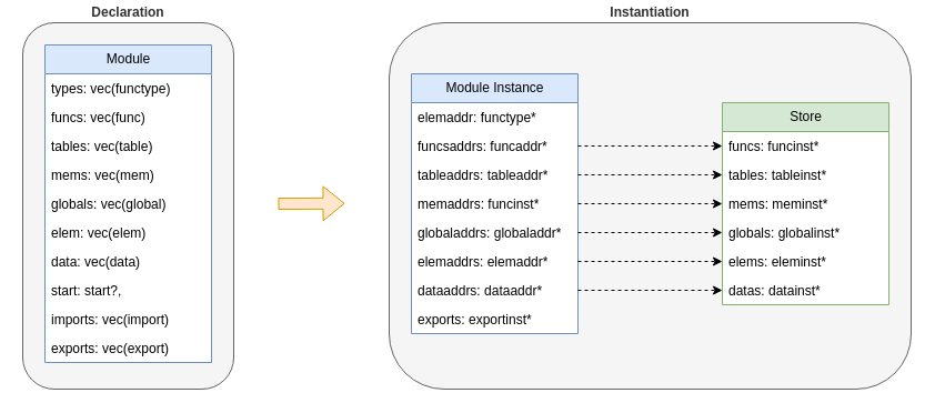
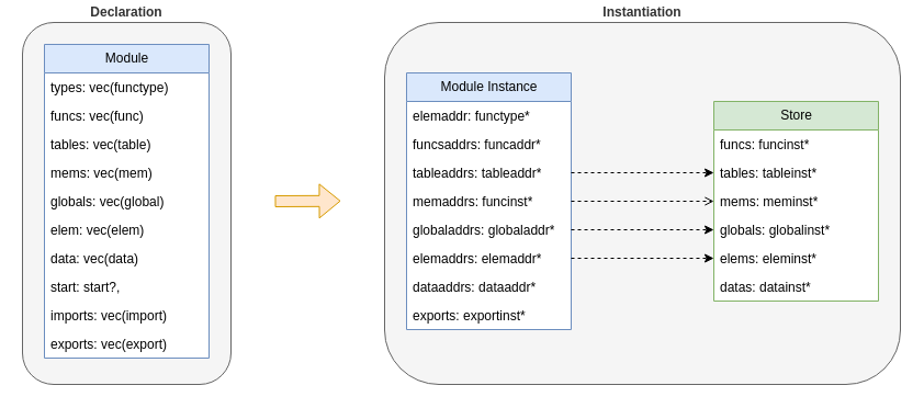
- <mxCell id="31" style="edgeStyle=orthogonalEdgeStyle;rounded=0;orthogonalLoop=1;jettySize=auto;html=1;exitX=1;exitY=0.5;exitDx=0;exitDy=0;entryX=0;entryY=0.5;entryDx=0;entryDy=0;dashed=1;" edge="1" parent="1" source="17" target="25"><mxGeometry relative="1" as="geometry" /></mxCell>
- <mxCell id="33" style="edgeStyle=orthogonalEdgeStyle;rounded=0;orthogonalLoop=1;jettySize=auto;html=1;exitX=1;exitY=0.5;exitDx=0;exitDy=0;entryX=0;entryY=0.5;entryDx=0;entryDy=0;dashed=1;" edge="1" parent="1" source="19" target="27"><mxGeometry relative="1" as="geometry" /></mxCell>
+ <mxCell id="33" style="edgeStyle=orthogonalEdgeStyle;rounded=0;orthogonalLoop=1;jettySize=auto;html=1;exitX=1;exitY=0.5;exitDx=0;exitDy=0;entryX=0;entryY=0.5;entryDx=0;entryDy=0;dashed=1;endArrow=open;" edge="1" parent="1" source="19" target="27"><mxGeometry relative="1" as="geometry" /></mxCell>
- <mxCell id="36" style="edgeStyle=orthogonalEdgeStyle;rounded=0;orthogonalLoop=1;jettySize=auto;html=1;exitX=1;exitY=0.5;exitDx=0;exitDy=0;entryX=0;entryY=0.5;entryDx=0;entryDy=0;dashed=1;" edge="1" parent="1" source="22" target="30"><mxGeometry relative="1" as="geometry" /></mxCell>
